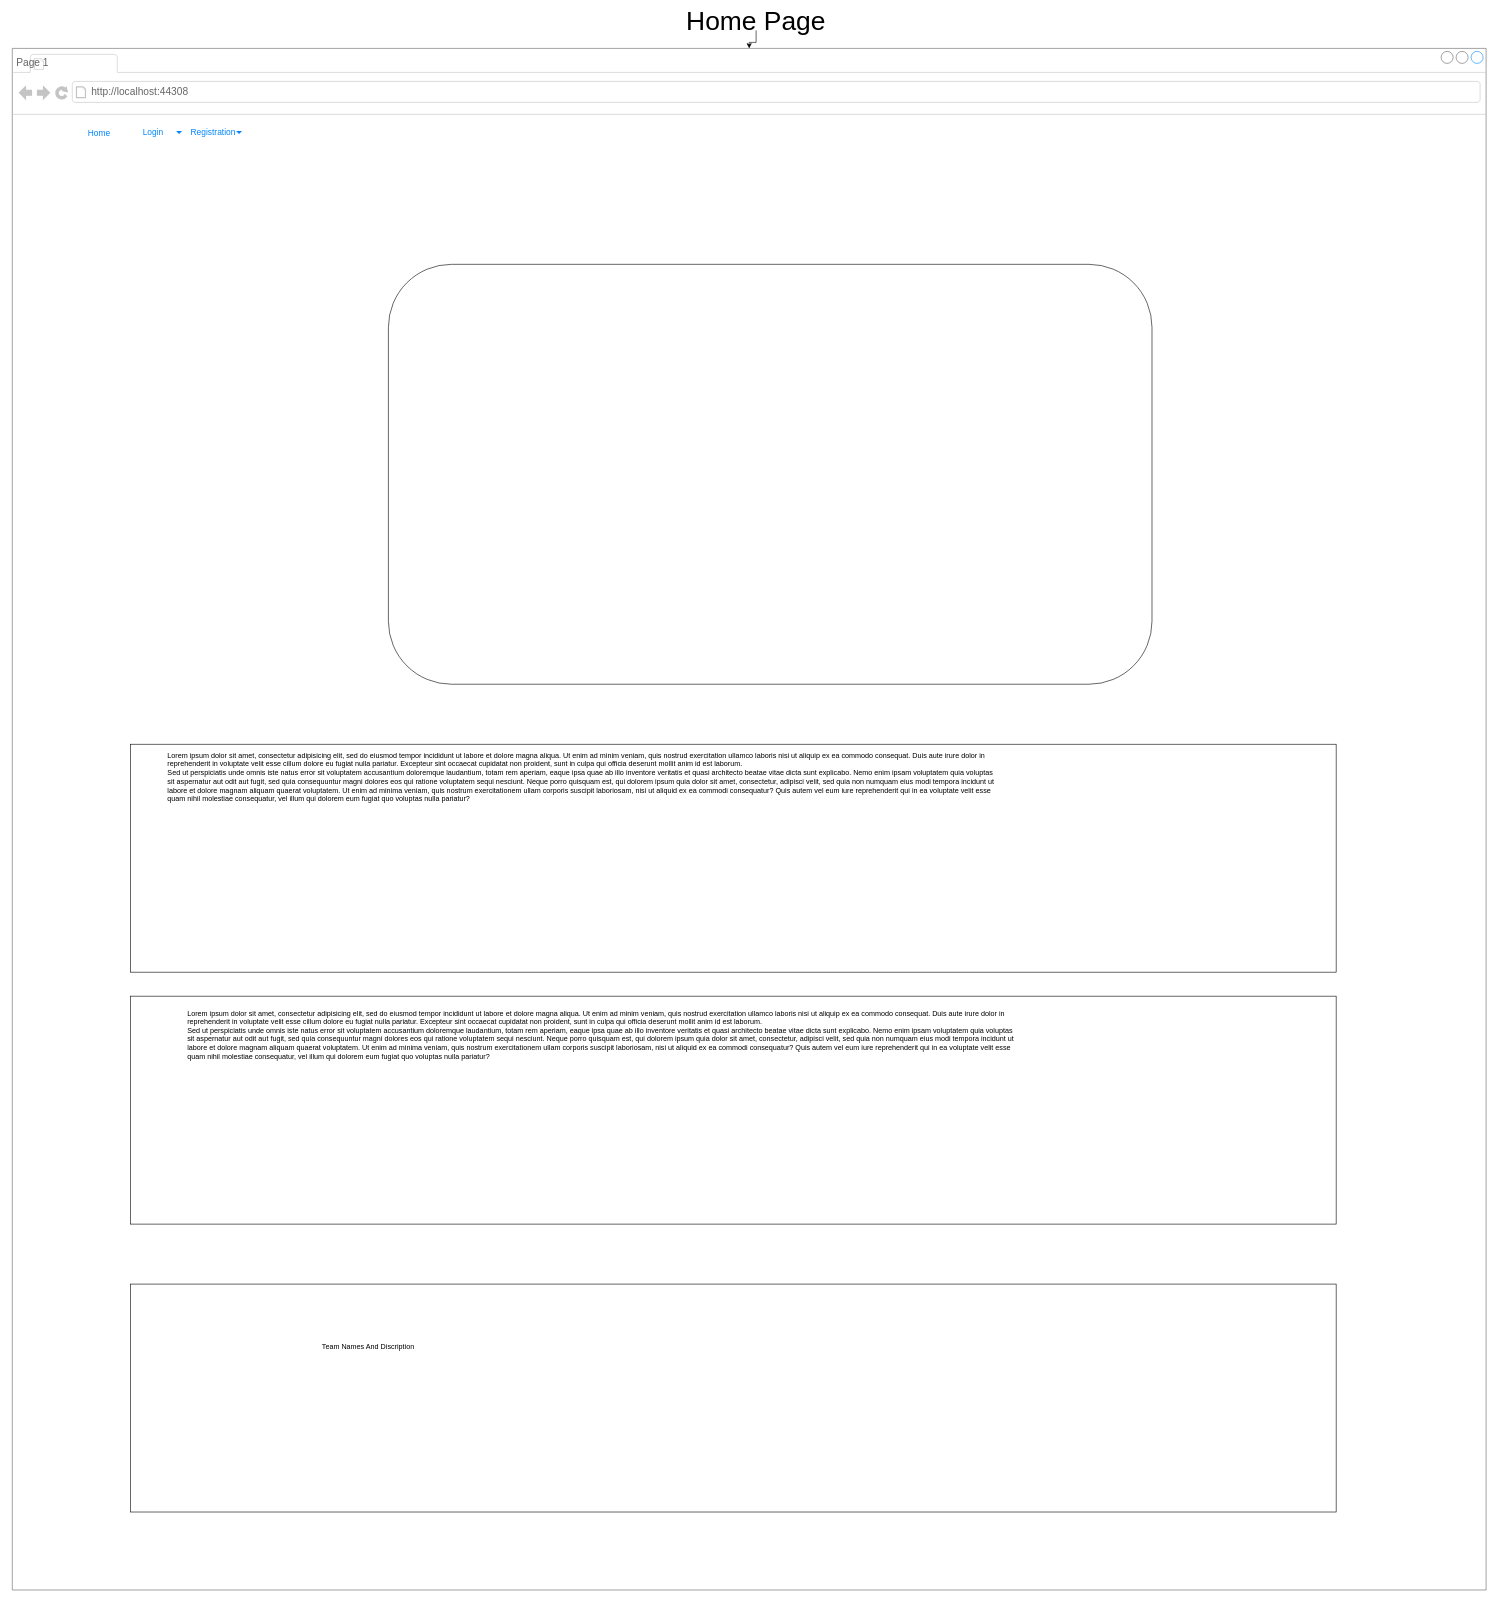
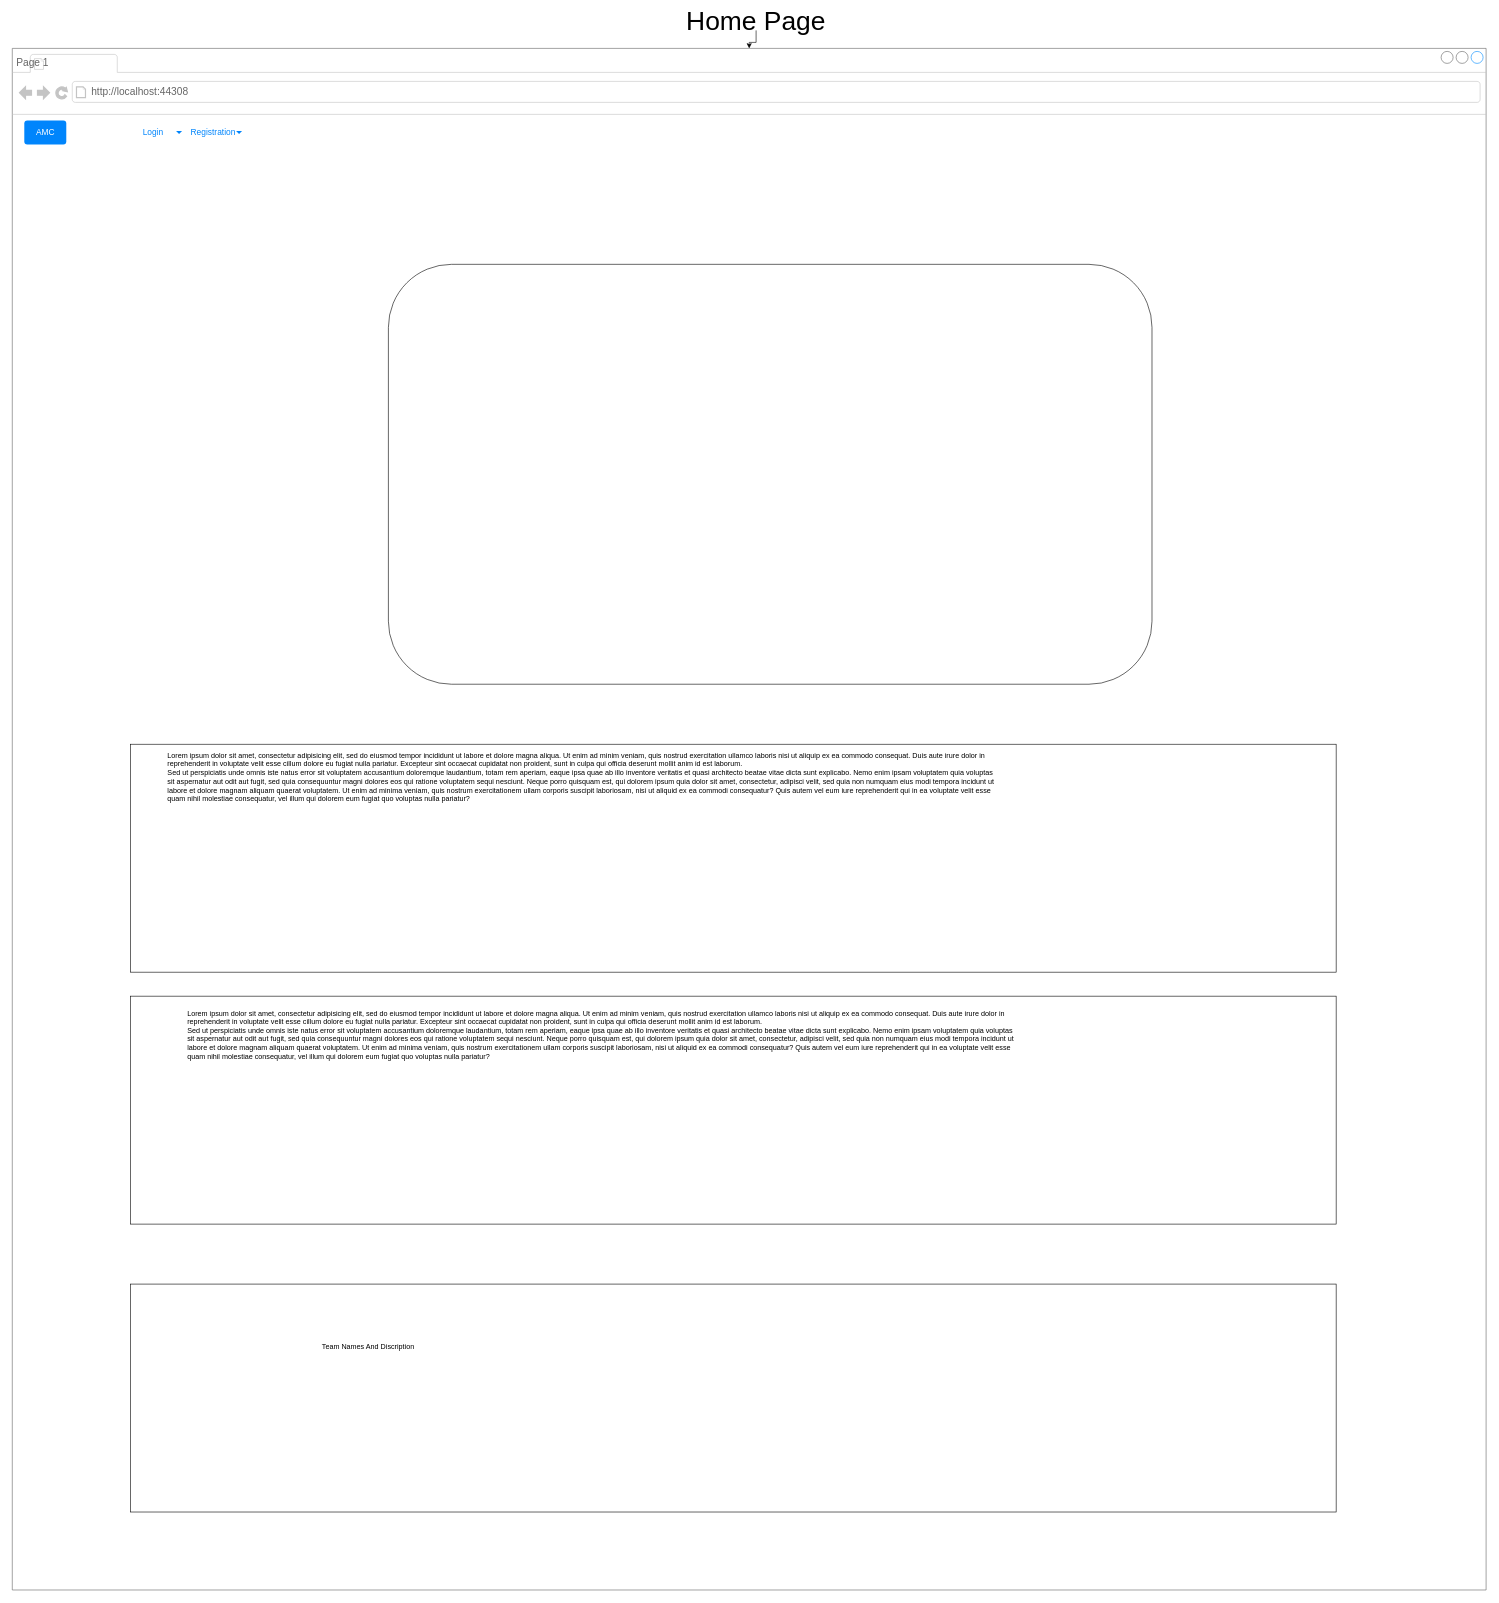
+ <mxCell id="5" value="AMC" style="html=1;shadow=0;dashed=0;shape=mxgraph.bootstrap.rrect;rSize=5;fillColor=#0085FC;strokeColor=none;fontSize=14;fontColor=#ffffff;sketch=0;" vertex="1" parent="2"><mxGeometry x="20" y="120" width="70" height="40" as="geometry" /></mxCell>
- <mxCell id="8" value="Home" style="fillColor=none;strokeColor=none;fontSize=14;fontColor=#0085FC;" vertex="1" parent="2"><mxGeometry x="120" y="120" width="50" height="40" as="geometry" /></mxCell>
